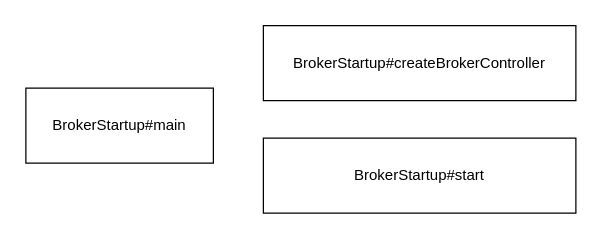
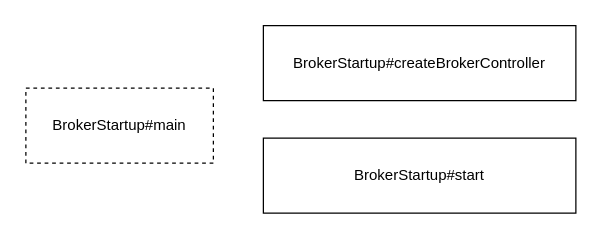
- <mxCell id="2" value="&lt;span&gt;BrokerStartup#main&lt;/span&gt;" style="rounded=0;whiteSpace=wrap;html=1;" vertex="1" parent="1"><mxGeometry x="20" y="70" width="150" height="60" as="geometry" /></mxCell>
+ <mxCell id="2" value="&lt;span&gt;BrokerStartup#main&lt;/span&gt;" style="rounded=0;whiteSpace=wrap;html=1;dashed=1;" vertex="1" parent="1"><mxGeometry x="20" y="70" width="150" height="60" as="geometry" /></mxCell>
